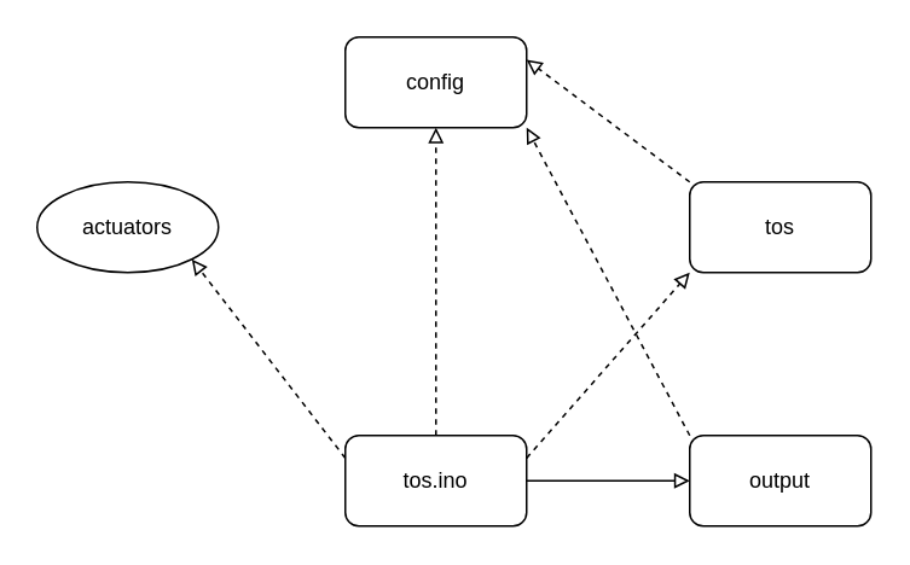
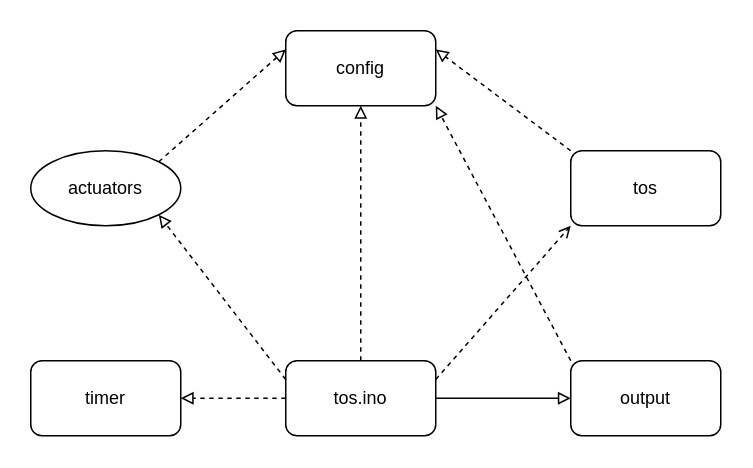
+ <mxCell id="14" value="" style="endArrow=block;html=1;rounded=0;exitX=1;exitY=0;exitDx=0;exitDy=0;entryX=0;entryY=0.25;entryDx=0;entryDy=0;dashed=1;endFill=0;" parent="1" source="3" target="4" edge="1"><mxGeometry width="50" height="50" relative="1" as="geometry"><mxPoint x="260" y="200" as="sourcePoint" /><mxPoint x="310" y="150" as="targetPoint" /></mxGeometry></mxCell>
- <mxCell id="10" value="" style="endArrow=block;html=1;rounded=0;entryX=0;entryY=1;entryDx=0;entryDy=0;exitX=1;exitY=0.25;exitDx=0;exitDy=0;endFill=0;dashed=1;" parent="1" source="2" target="5" edge="1"><mxGeometry width="50" height="50" relative="1" as="geometry"><mxPoint x="260" y="190" as="sourcePoint" /><mxPoint x="310" y="140" as="targetPoint" /></mxGeometry></mxCell>
+ <mxCell id="10" value="" style="endArrow=open;html=1;rounded=0;entryX=0;entryY=1;entryDx=0;entryDy=0;exitX=1;exitY=0.25;exitDx=0;exitDy=0;endFill=0;dashed=1;" parent="1" source="2" target="5" edge="1"><mxGeometry width="50" height="50" relative="1" as="geometry"><mxPoint x="260" y="190" as="sourcePoint" /><mxPoint x="310" y="140" as="targetPoint" /></mxGeometry></mxCell>
+ <mxCell id="7" value="timer" style="rounded=1;whiteSpace=wrap;html=1;" parent="1" vertex="1"><mxGeometry x="20" y="240" width="100" height="50" as="geometry" /></mxCell>
+ <mxCell id="12" value="" style="endArrow=block;html=1;rounded=0;exitX=0;exitY=0.5;exitDx=0;exitDy=0;entryX=1;entryY=0.5;entryDx=0;entryDy=0;endFill=0;dashed=1;" parent="1" source="2" target="7" edge="1"><mxGeometry width="50" height="50" relative="1" as="geometry"><mxPoint x="260" y="190" as="sourcePoint" /><mxPoint x="310" y="140" as="targetPoint" /></mxGeometry></mxCell>
